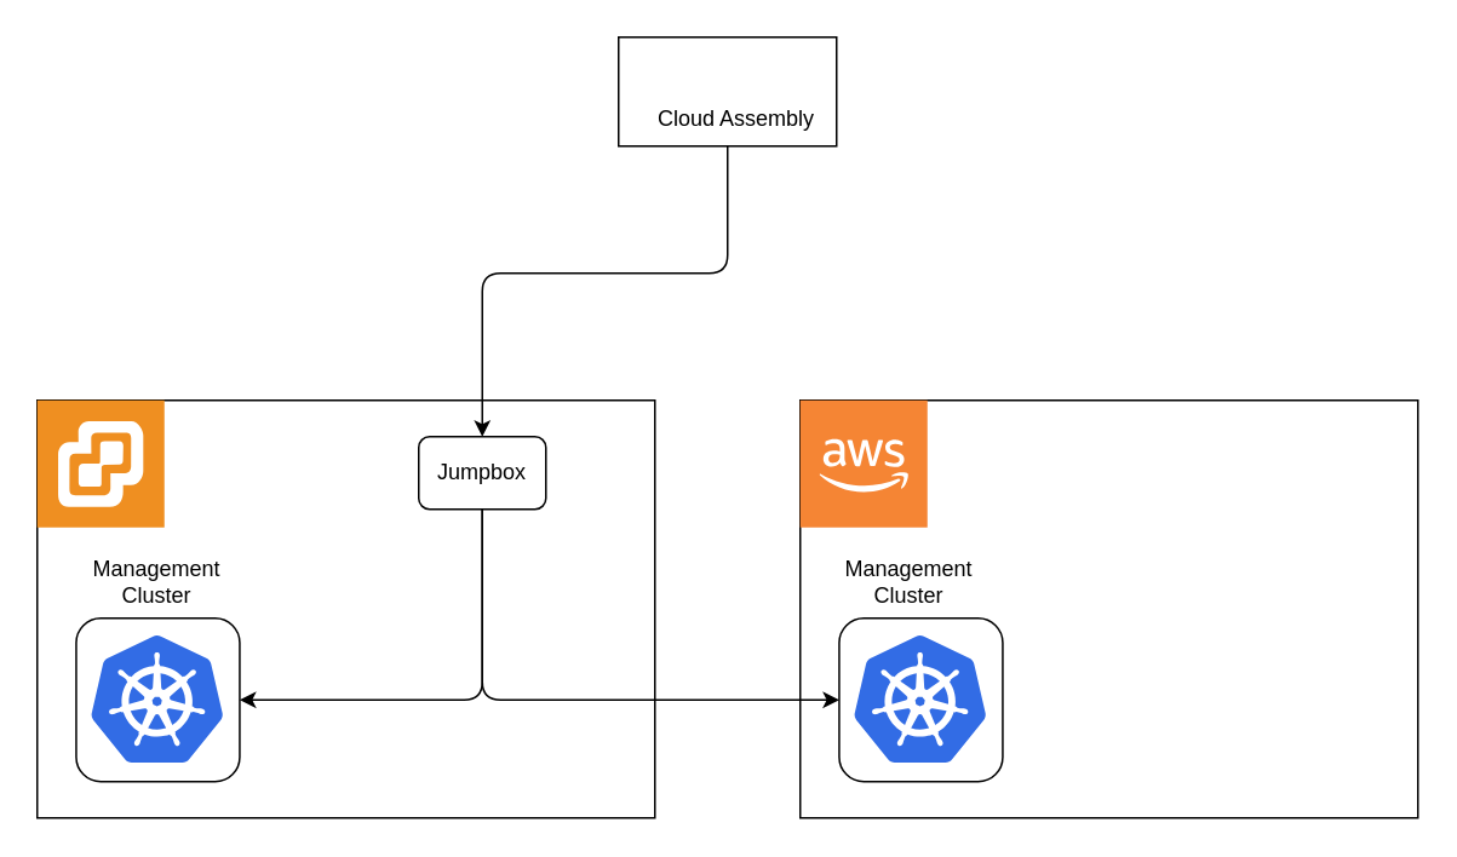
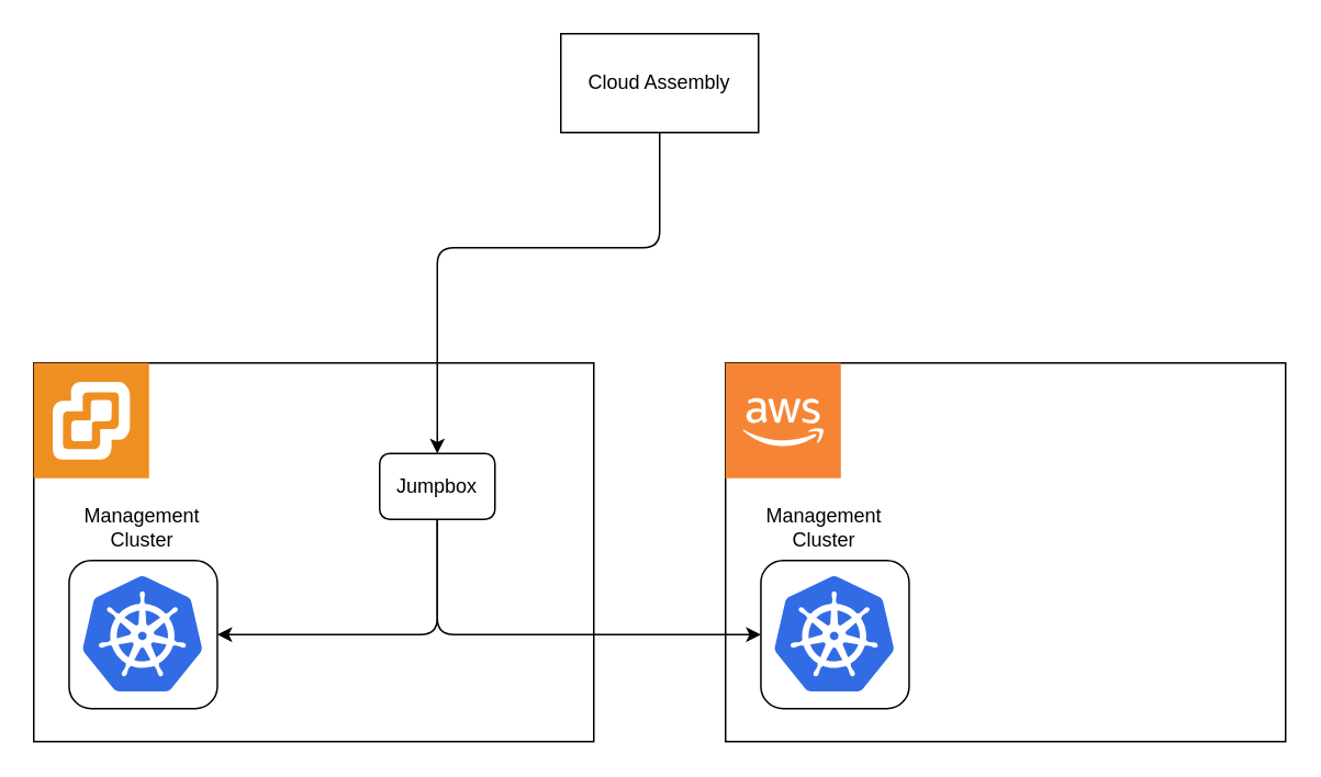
- <mxCell id="16" value="Cloud Assembly" style="text;html=1;strokeColor=none;fillColor=none;align=center;verticalAlign=middle;whiteSpace=wrap;rounded=0;" vertex="1" parent="1"><mxGeometry x="355" y="55" width="100" height="20" as="geometry" /></mxCell>
+ <mxCell id="16" value="Cloud Assembly" style="text;html=1;strokeColor=none;fillColor=none;align=center;verticalAlign=middle;whiteSpace=wrap;rounded=0;" vertex="1" parent="1"><mxGeometry x="350" y="40" width="100" height="20" as="geometry" /></mxCell>
- <mxCell id="5" value="Jumpbox" style="rounded=1;whiteSpace=wrap;html=1;" vertex="1" parent="1"><mxGeometry x="230" y="240" width="70" height="40" as="geometry" /></mxCell>
+ <mxCell id="5" value="Jumpbox" style="rounded=1;whiteSpace=wrap;html=1;" vertex="1" parent="1"><mxGeometry x="230" y="275" width="70" height="40" as="geometry" /></mxCell>
